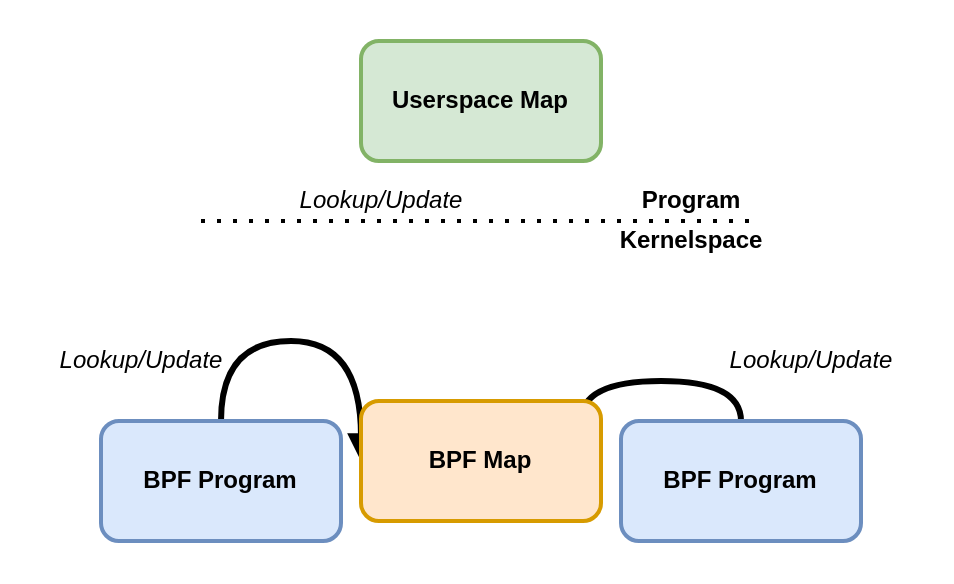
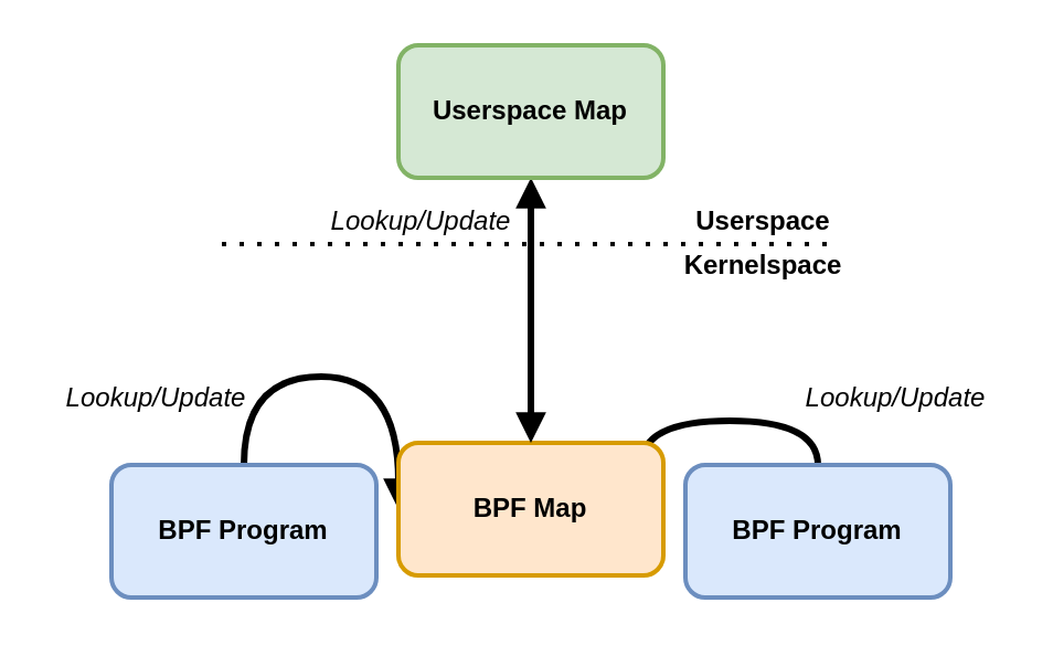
- <mxCell id="5" value="Program" style="text;html=1;align=center;verticalAlign=middle;resizable=0;points=[];autosize=1;strokeColor=none;fontStyle=1" vertex="1" parent="1"><mxGeometry x="305" y="90" width="80" height="20" as="geometry" /></mxCell>
+ <mxCell id="5" value="Userspace" style="text;html=1;align=center;verticalAlign=middle;resizable=0;points=[];autosize=1;strokeColor=none;fontStyle=1" vertex="1" parent="1"><mxGeometry x="305" y="90" width="80" height="20" as="geometry" /></mxCell>
+ <mxCell id="12" style="edgeStyle=orthogonalEdgeStyle;curved=1;rounded=0;orthogonalLoop=1;jettySize=auto;html=1;exitX=0.5;exitY=1;exitDx=0;exitDy=0;endArrow=block;endFill=1;strokeWidth=3;startArrow=block;startFill=1;" edge="1" parent="1" source="13" target="9"><mxGeometry relative="1" as="geometry" /></mxCell>
